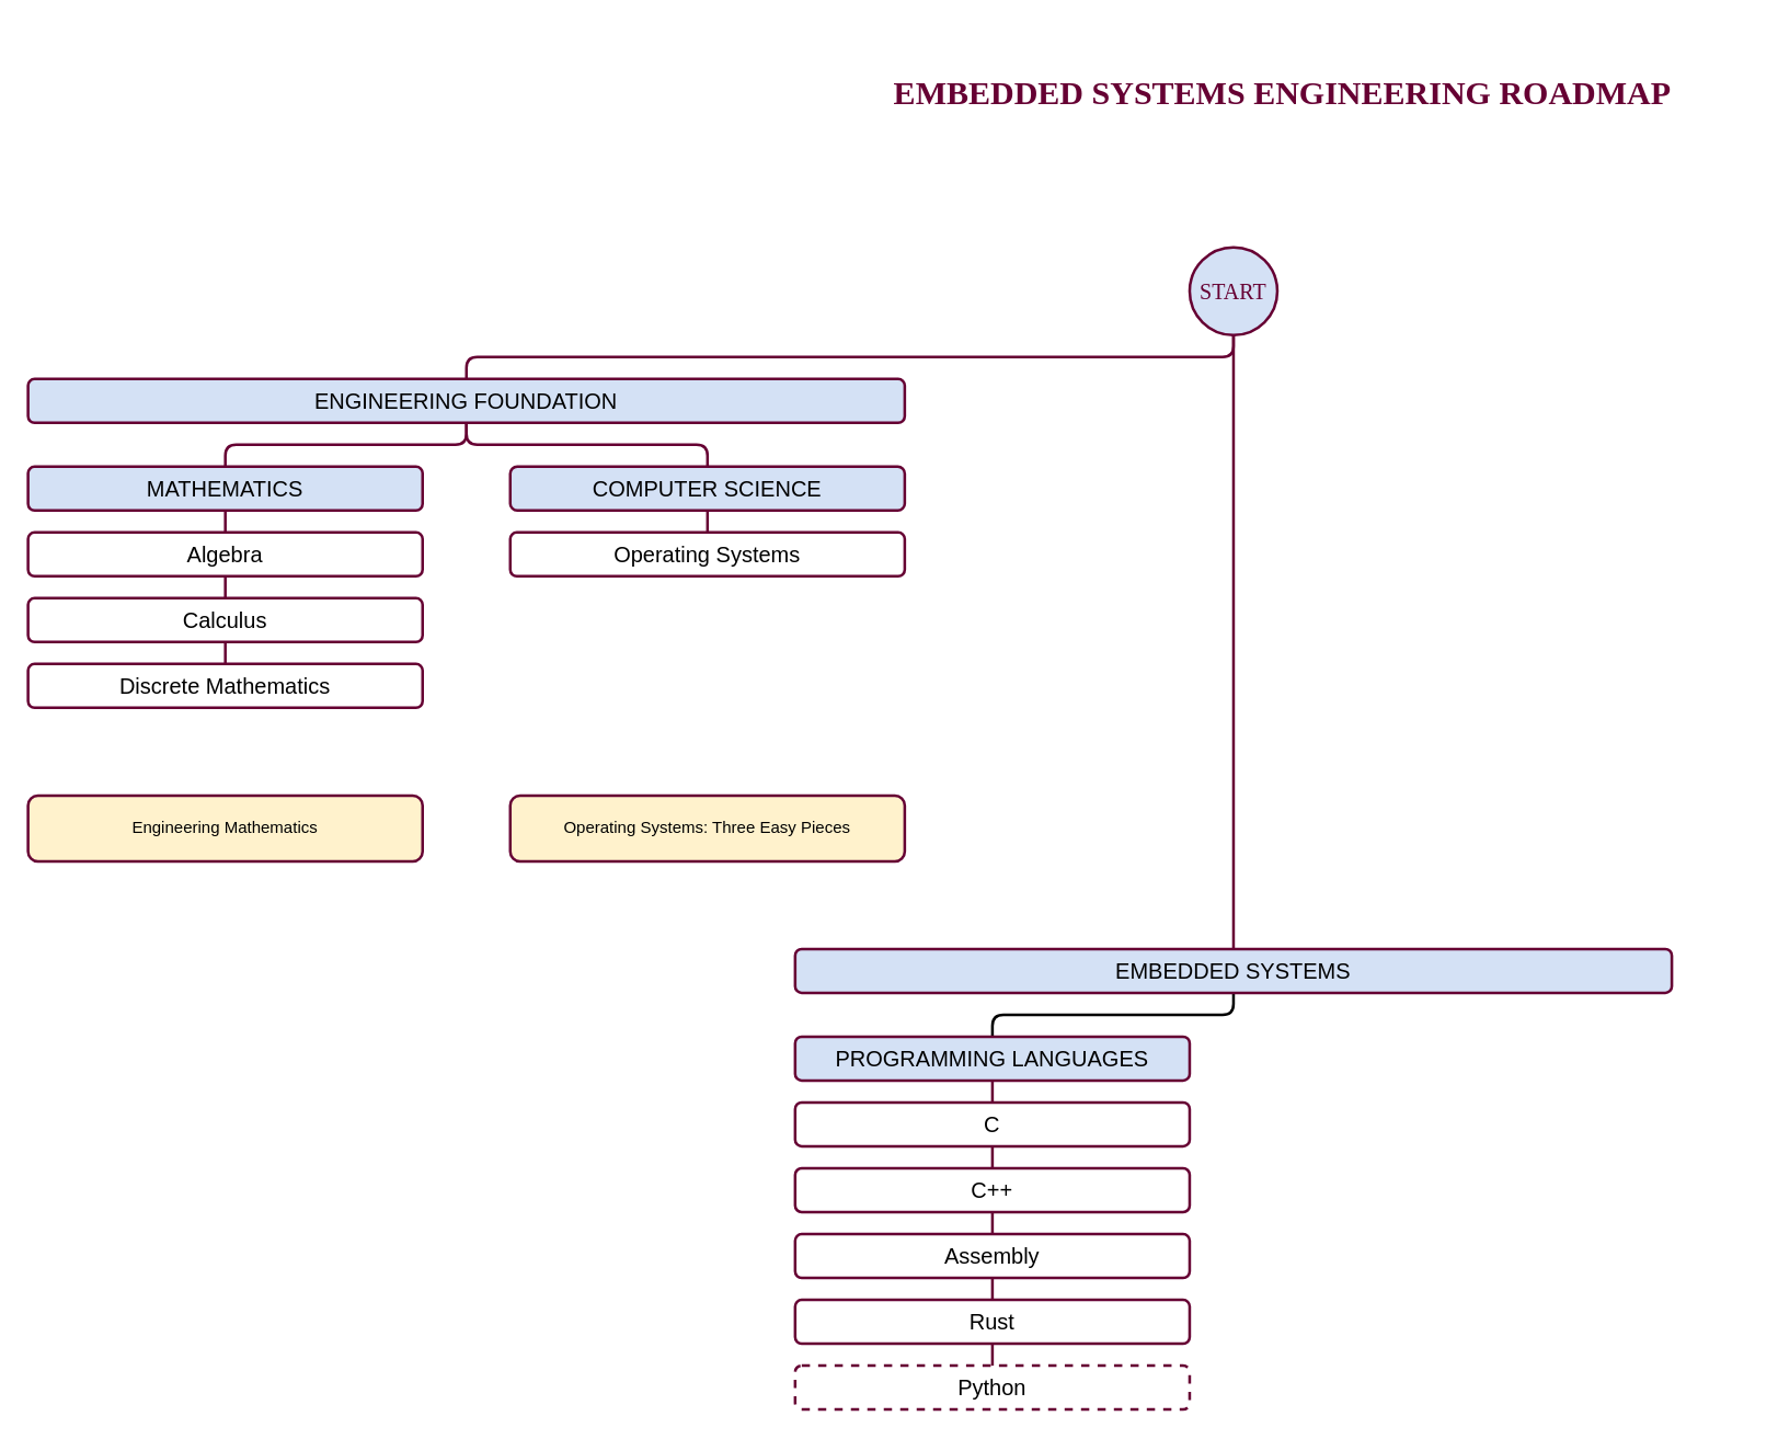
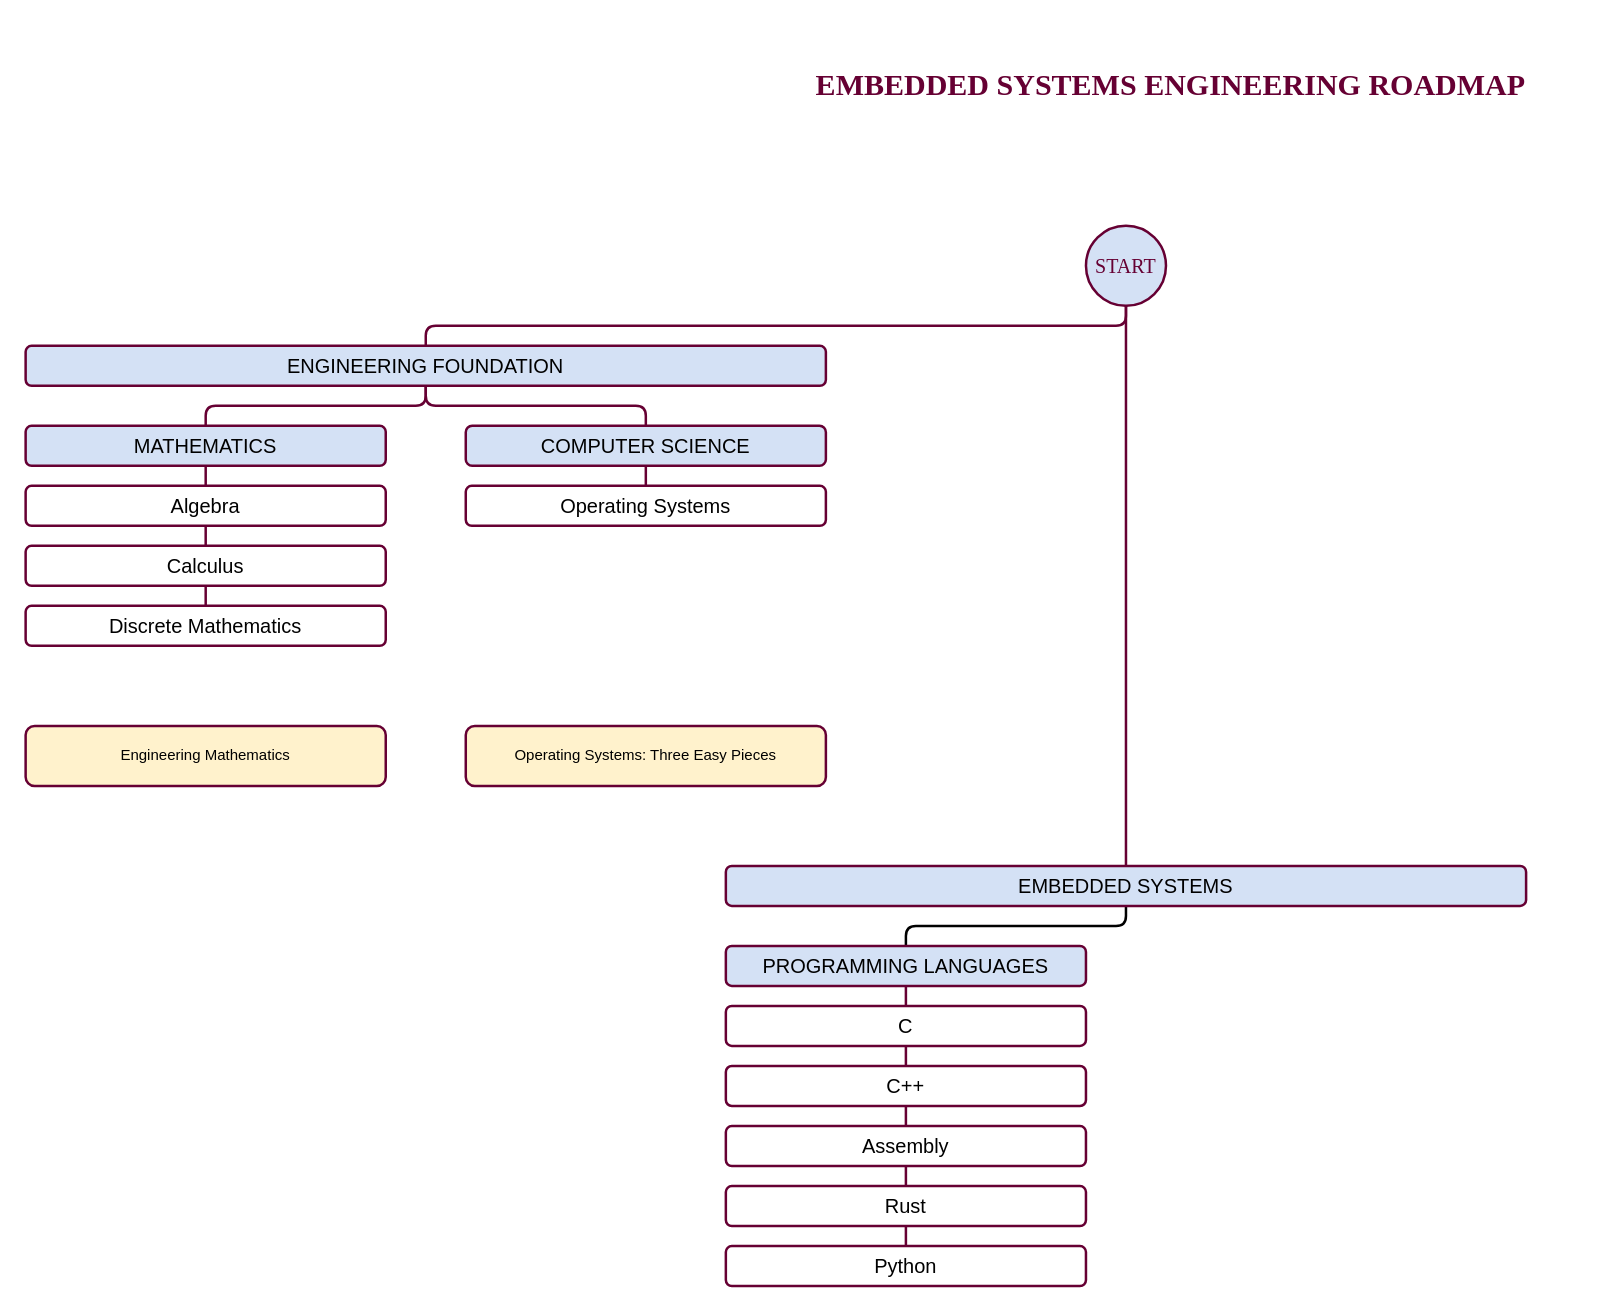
- <mxCell id="31" value="&lt;span style=&quot;font-size: 16px;&quot;&gt;Python&lt;/span&gt;" style="rounded=1;whiteSpace=wrap;html=1;spacing=8;strokeWidth=2;strokeColor=#660033;dashed=1;" vertex="1" parent="1"><mxGeometry x="580" y="996" width="288" height="32" as="geometry" /></mxCell>
+ <mxCell id="31" value="&lt;span style=&quot;font-size: 16px;&quot;&gt;Python&lt;/span&gt;" style="rounded=1;whiteSpace=wrap;html=1;spacing=8;strokeWidth=2;strokeColor=#660033;" vertex="1" parent="1"><mxGeometry x="580" y="996" width="288" height="32" as="geometry" /></mxCell>
